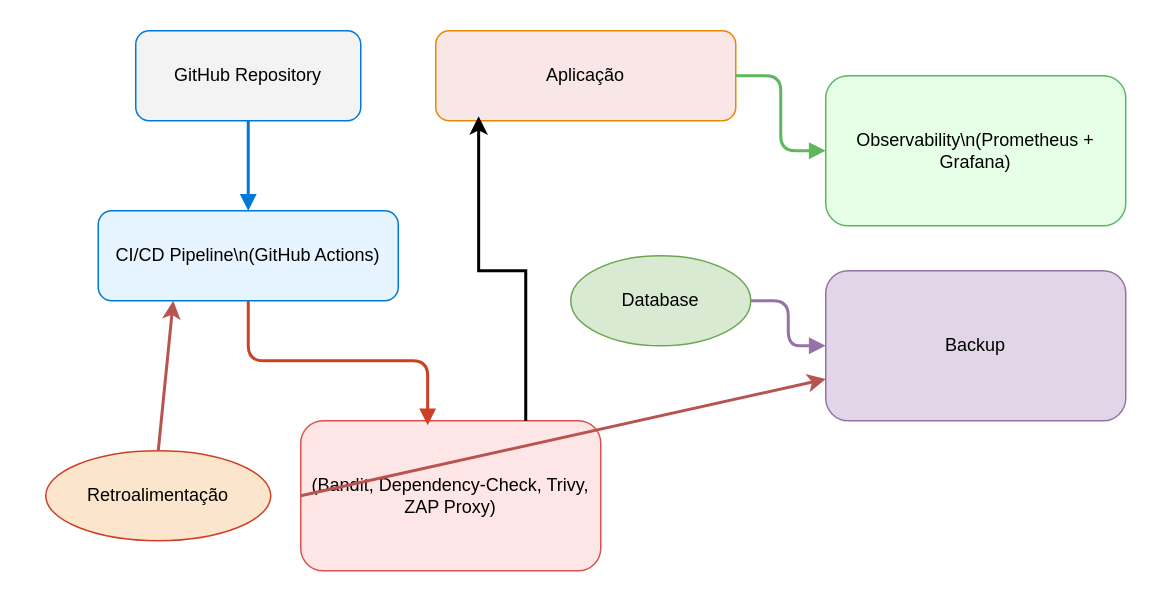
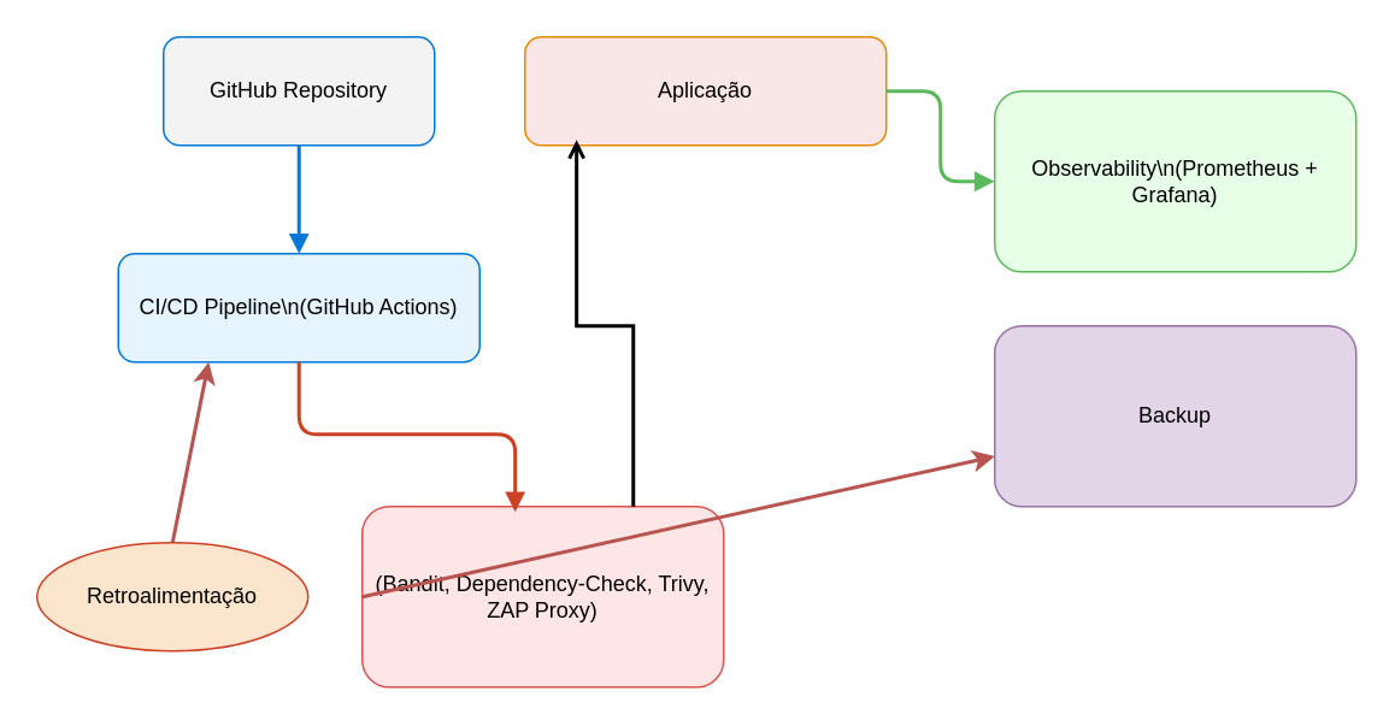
- <mxCell id="14" style="edgeStyle=orthogonalEdgeStyle;rounded=0;orthogonalLoop=1;jettySize=auto;html=1;exitX=0.75;exitY=0;exitDx=0;exitDy=0;entryX=0.143;entryY=0.95;entryDx=0;entryDy=0;entryPerimeter=0;strokeWidth=2;" edge="1" parent="1" source="5" target="6"><mxGeometry relative="1" as="geometry" /></mxCell>
+ <mxCell id="14" style="edgeStyle=orthogonalEdgeStyle;rounded=0;orthogonalLoop=1;jettySize=auto;html=1;exitX=0.75;exitY=0;exitDx=0;exitDy=0;entryX=0.143;entryY=0.95;entryDx=0;entryDy=0;entryPerimeter=0;strokeWidth=2;endArrow=open;" edge="1" parent="1" source="5" target="6"><mxGeometry relative="1" as="geometry" /></mxCell>
- <mxCell id="7" value="Database" style="shape=ellipse;whiteSpace=wrap;html=1;fillColor=#d9ead3;strokeColor=#6aa84f;fontColor=#000000;" parent="1" vertex="1"><mxGeometry x="380" y="170" width="120" height="60" as="geometry" /></mxCell>
- <mxCell id="12" style="edgeStyle=orthogonalEdgeStyle;strokeWidth=2;endArrow=block;endFill=1;strokeColor=#9673a6;" parent="1" source="7" target="8" edge="1"><mxGeometry relative="1" as="geometry" /></mxCell>
- <mxCell id="4" value="&lt;div&gt;&lt;span style=&quot;background-color: transparent; color: light-dark(rgb(0, 0, 0), rgb(237, 237, 237));&quot;&gt;Retroalimentação&lt;/span&gt;&lt;/div&gt;" style="shape=ellipse;whiteSpace=wrap;html=1;fillColor=#fce5cd;strokeColor=#cc4125;fontColor=#000000;" parent="1" vertex="1"><mxGeometry x="30" y="300" width="150" height="60" as="geometry" /></mxCell>
+ <mxCell id="4" value="&lt;div&gt;&lt;span style=&quot;background-color: transparent; color: light-dark(rgb(0, 0, 0), rgb(237, 237, 237));&quot;&gt;Retroalimentação&lt;/span&gt;&lt;/div&gt;" style="shape=ellipse;whiteSpace=wrap;html=1;fillColor=#fce5cd;strokeColor=#cc4125;fontColor=#000000;" parent="1" vertex="1"><mxGeometry x="20" y="300" width="150" height="60" as="geometry" /></mxCell>
